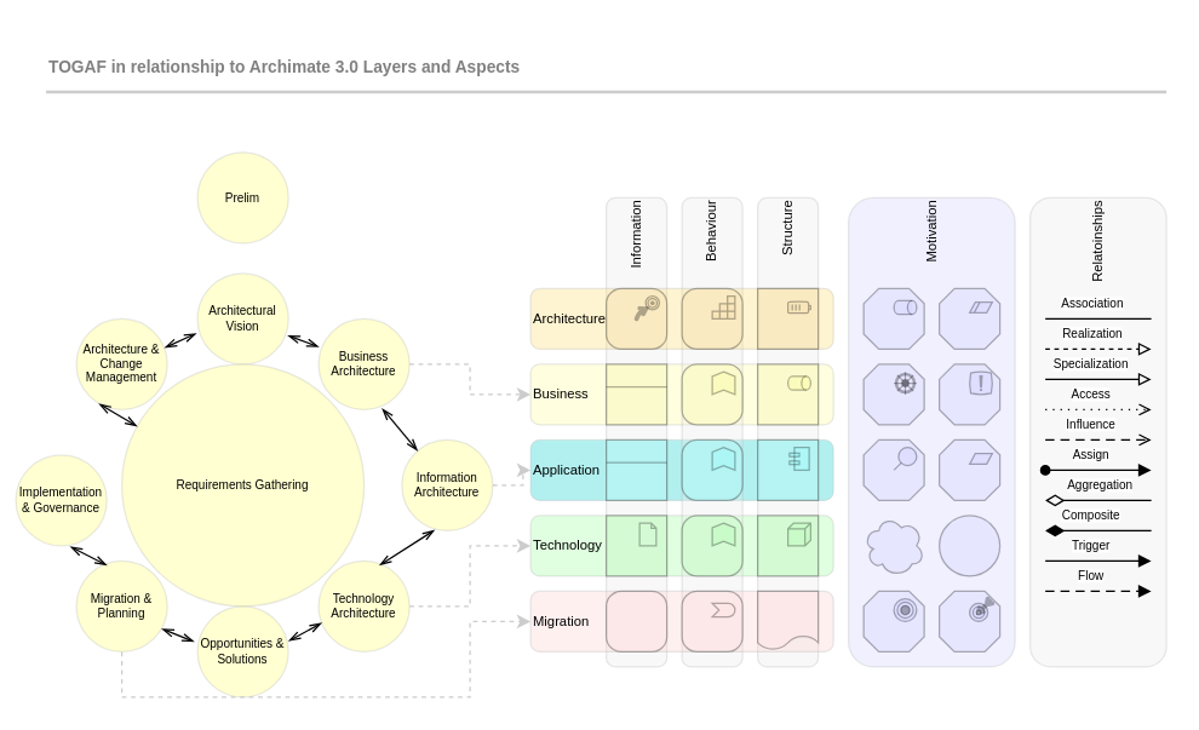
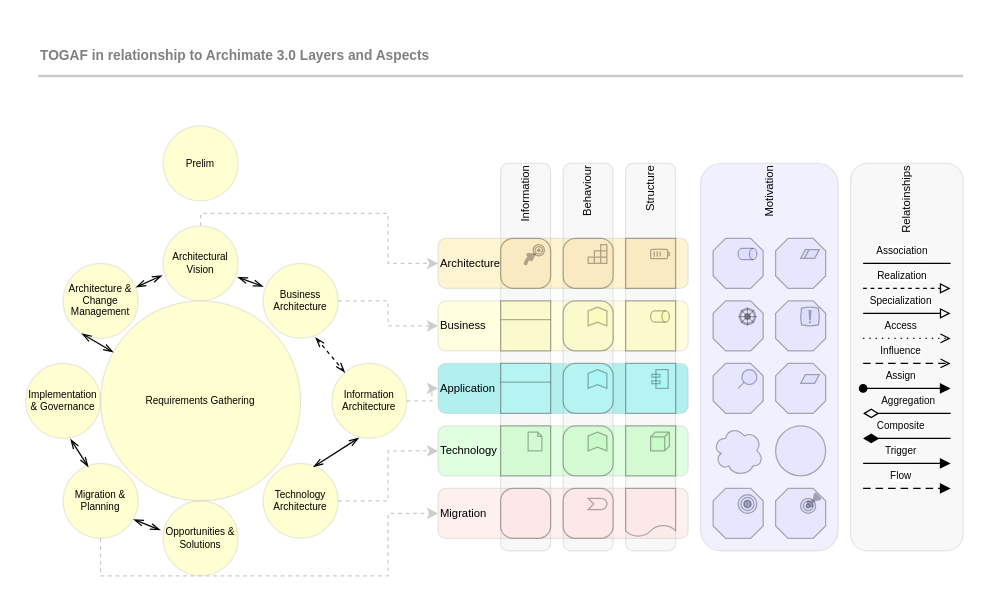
+ <mxCell id="53" style="edgeStyle=orthogonalEdgeStyle;rounded=0;orthogonalLoop=1;jettySize=auto;html=1;entryX=0;entryY=0.5;entryDx=0;entryDy=0;fontSize=8;strokeColor=#CCCCCC;dashed=1;" edge="1" parent="50" source="54" target="10"><mxGeometry relative="1" as="geometry"><Array as="points"><mxPoint x="160" y="170" /><mxPoint x="310" y="170" /><mxPoint x="310" y="210" /></Array></mxGeometry></mxCell>
- <mxCell id="67" style="rounded=0;orthogonalLoop=1;jettySize=auto;html=1;fontSize=8;endArrow=openThin;endFill=0;startArrow=openThin;startFill=0;exitX=0.698;exitY=0.986;exitDx=0;exitDy=0;exitPerimeter=0;" edge="1" parent="50" source="56" target="58"><mxGeometry relative="1" as="geometry"><mxPoint x="195.751" y="235.391" as="sourcePoint" /><mxPoint x="220" y="250" as="targetPoint" /></mxGeometry></mxCell>
+ <mxCell id="67" style="rounded=0;orthogonalLoop=1;jettySize=auto;html=1;fontSize=8;endArrow=openThin;endFill=0;startArrow=openThin;startFill=0;exitX=0.698;exitY=0.986;exitDx=0;exitDy=0;exitPerimeter=0;dashed=1;" edge="1" parent="50" source="56" target="58"><mxGeometry relative="1" as="geometry"><mxPoint x="195.751" y="235.391" as="sourcePoint" /><mxPoint x="220" y="250" as="targetPoint" /></mxGeometry></mxCell>
- <mxCell id="64" value="Implementation &amp;amp; Governance" style="ellipse;whiteSpace=wrap;html=1;aspect=fixed;shadow=0;glass=0;comic=0;strokeColor=#B3B3B3;fillColor=#FFFF66;fontSize=8;opacity=30;align=center;" vertex="1" parent="50"><mxGeometry x="10" y="300" width="60" height="60" as="geometry" /></mxCell>
+ <mxCell id="64" value="Implementation &amp;amp; Governance" style="ellipse;whiteSpace=wrap;html=1;aspect=fixed;shadow=0;glass=0;comic=0;strokeColor=#B3B3B3;fillColor=#FFFF66;fontSize=8;opacity=30;align=center;" vertex="1" parent="50"><mxGeometry x="20" y="290" width="60" height="60" as="geometry" /></mxCell>
- <mxCell id="69" style="rounded=0;orthogonalLoop=1;jettySize=auto;html=1;fontSize=8;endArrow=openThin;endFill=0;startArrow=openThin;startFill=0;exitX=1.002;exitY=0.382;exitDx=0;exitDy=0;entryX=0.034;entryY=0.683;entryDx=0;entryDy=0;entryPerimeter=0;exitPerimeter=0;" edge="1" parent="50" source="61" target="60"><mxGeometry relative="1" as="geometry"><mxPoint x="270" y="350" as="sourcePoint" /><mxPoint x="256" y="369" as="targetPoint" /></mxGeometry></mxCell>
